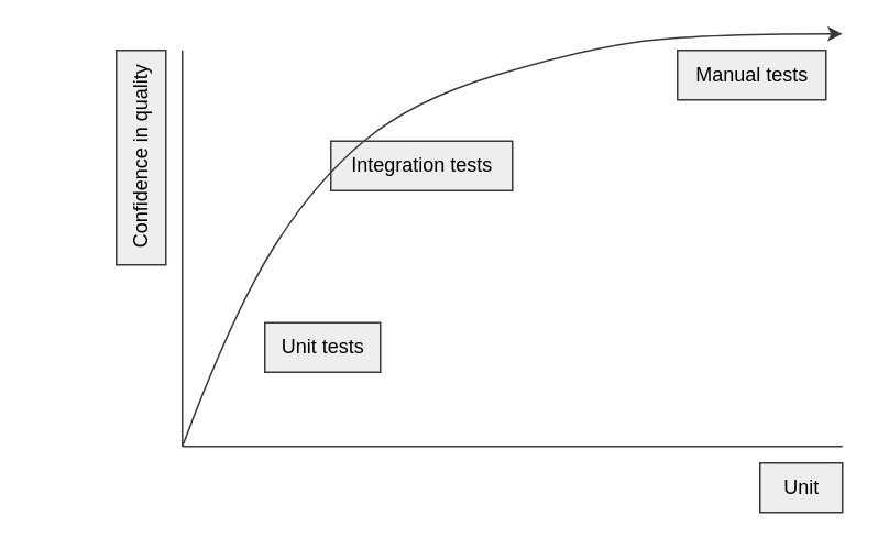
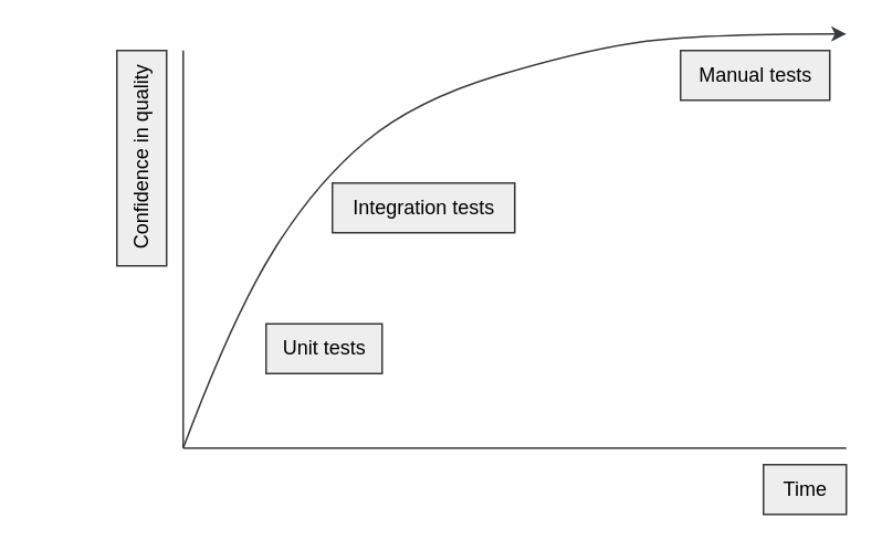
- <mxCell id="7" value="Integration tests" style="text;html=1;align=center;verticalAlign=middle;resizable=0;points=[];autosize=1;strokeColor=#36393d;fillColor=#eeeeee;" vertex="1" parent="1"><mxGeometry x="200" y="85" width="110" height="30" as="geometry" /></mxCell>
+ <mxCell id="7" value="Integration tests" style="text;html=1;align=center;verticalAlign=middle;resizable=0;points=[];autosize=1;strokeColor=#36393d;fillColor=#eeeeee;" vertex="1" parent="1"><mxGeometry x="200" y="110" width="110" height="30" as="geometry" /></mxCell>
- <mxCell id="4" value="Unit" style="text;html=1;align=center;verticalAlign=middle;resizable=0;points=[];autosize=1;strokeColor=#36393d;fillColor=#eeeeee;" vertex="1" parent="1"><mxGeometry x="460" y="280" width="50" height="30" as="geometry" /></mxCell>
+ <mxCell id="4" value="Time" style="text;html=1;align=center;verticalAlign=middle;resizable=0;points=[];autosize=1;strokeColor=#36393d;fillColor=#eeeeee;" vertex="1" parent="1"><mxGeometry x="460" y="280" width="50" height="30" as="geometry" /></mxCell>
